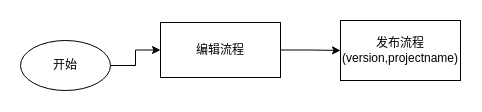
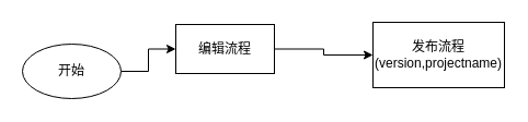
- <mxCell id="5" value="编辑流程" style="rounded=0;whiteSpace=wrap;html=1;" vertex="1" parent="1"><mxGeometry x="160" y="22" width="120" height="55" as="geometry" /></mxCell>
+ <mxCell id="5" value="编辑流程" style="rounded=0;whiteSpace=wrap;html=1;" vertex="1" parent="1"><mxGeometry x="160" y="22" width="90" height="45" as="geometry" /></mxCell>
